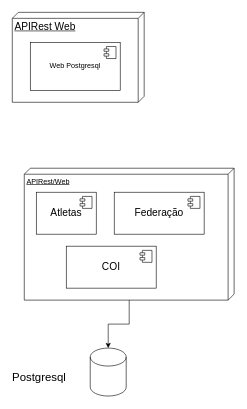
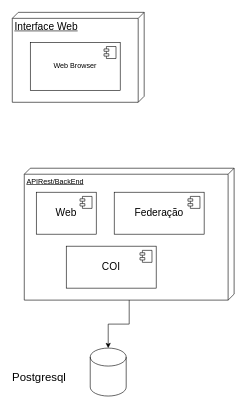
- <mxCell id="2" value="&lt;font style=&quot;font-size: 17px;&quot;&gt;APIRest Web&lt;/font&gt;" style="verticalAlign=top;align=left;spacingTop=8;spacingLeft=2;spacingRight=12;shape=cube;size=10;direction=south;fontStyle=4;html=1;whiteSpace=wrap;" vertex="1" parent="1"><mxGeometry x="20" y="20" width="220" height="150" as="geometry" /></mxCell>
+ <mxCell id="2" value="&lt;font style=&quot;font-size: 17px;&quot;&gt;Interface Web&lt;/font&gt;" style="verticalAlign=top;align=left;spacingTop=8;spacingLeft=2;spacingRight=12;shape=cube;size=10;direction=south;fontStyle=4;html=1;whiteSpace=wrap;" vertex="1" parent="1"><mxGeometry x="20" y="20" width="220" height="150" as="geometry" /></mxCell>
- <mxCell id="3" value="Web Postgresql" style="html=1;dropTarget=0;whiteSpace=wrap;" vertex="1" parent="1"><mxGeometry x="50" y="70" width="150" height="80" as="geometry" /></mxCell>
+ <mxCell id="3" value="Web Browser" style="html=1;dropTarget=0;whiteSpace=wrap;" vertex="1" parent="1"><mxGeometry x="50" y="70" width="150" height="80" as="geometry" /></mxCell>
- <mxCell id="6" value="APIRest/Web" style="verticalAlign=top;align=left;spacingTop=8;spacingLeft=2;spacingRight=12;shape=cube;size=10;direction=south;fontStyle=4;html=1;whiteSpace=wrap;" vertex="1" parent="1"><mxGeometry x="40" y="280" width="350" height="220" as="geometry" /></mxCell>
+ <mxCell id="6" value="APIRest/BackEnd" style="verticalAlign=top;align=left;spacingTop=8;spacingLeft=2;spacingRight=12;shape=cube;size=10;direction=south;fontStyle=4;html=1;whiteSpace=wrap;" vertex="1" parent="1"><mxGeometry x="40" y="280" width="350" height="220" as="geometry" /></mxCell>
- <mxCell id="7" value="&lt;font style=&quot;font-size: 17px;&quot;&gt;Atletas&lt;/font&gt;" style="html=1;dropTarget=0;whiteSpace=wrap;" vertex="1" parent="1"><mxGeometry x="60" y="320" width="100" height="70" as="geometry" /></mxCell>
+ <mxCell id="7" value="&lt;font style=&quot;font-size: 17px;&quot;&gt;Web&lt;/font&gt;" style="html=1;dropTarget=0;whiteSpace=wrap;" vertex="1" parent="1"><mxGeometry x="60" y="320" width="100" height="70" as="geometry" /></mxCell>
